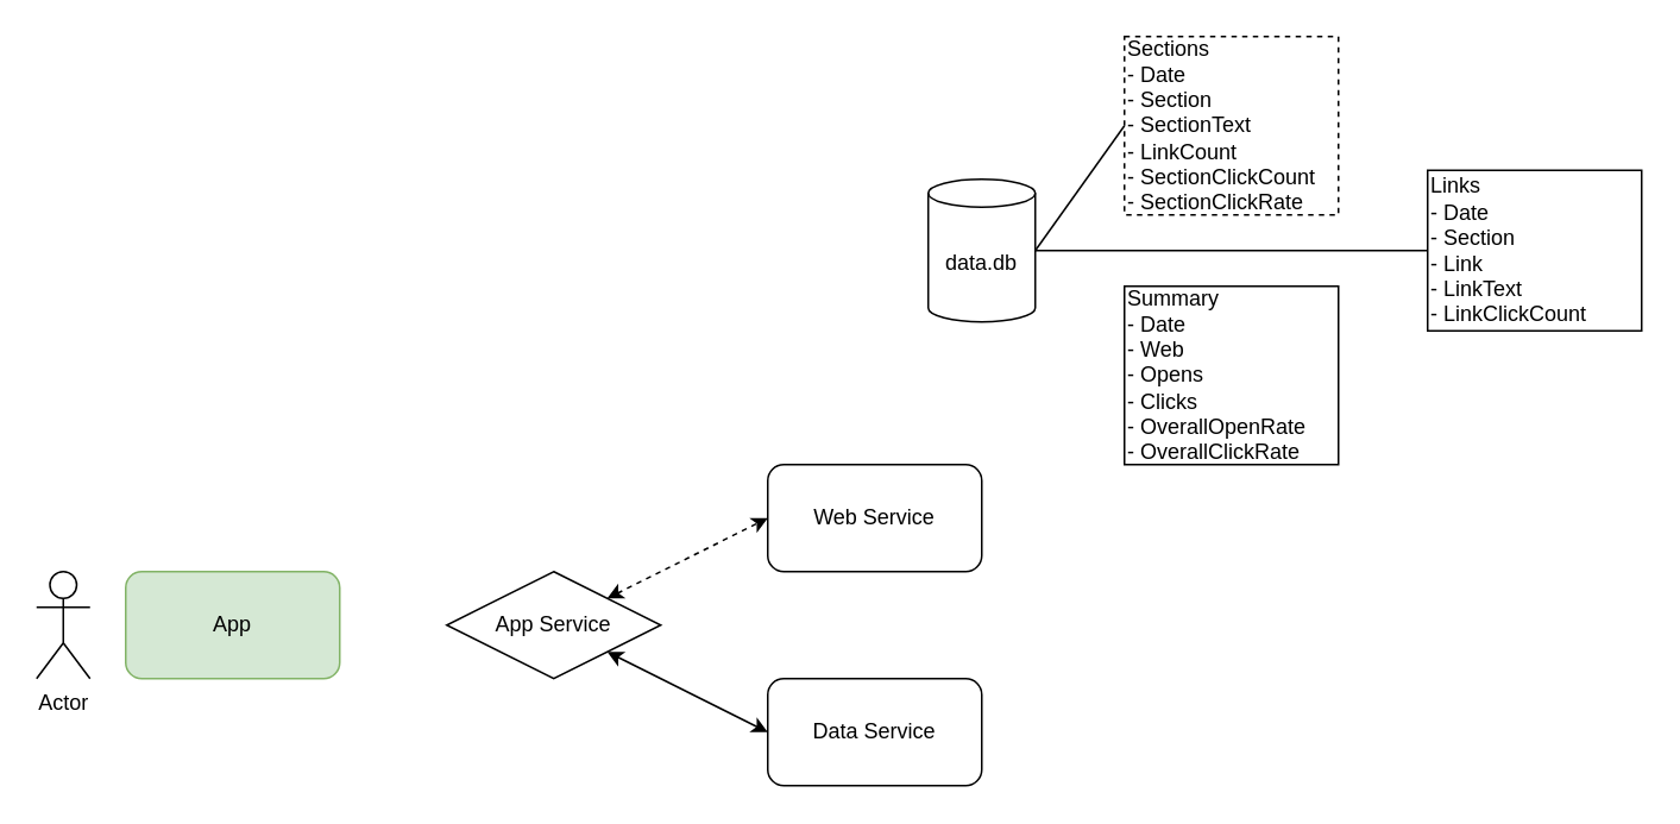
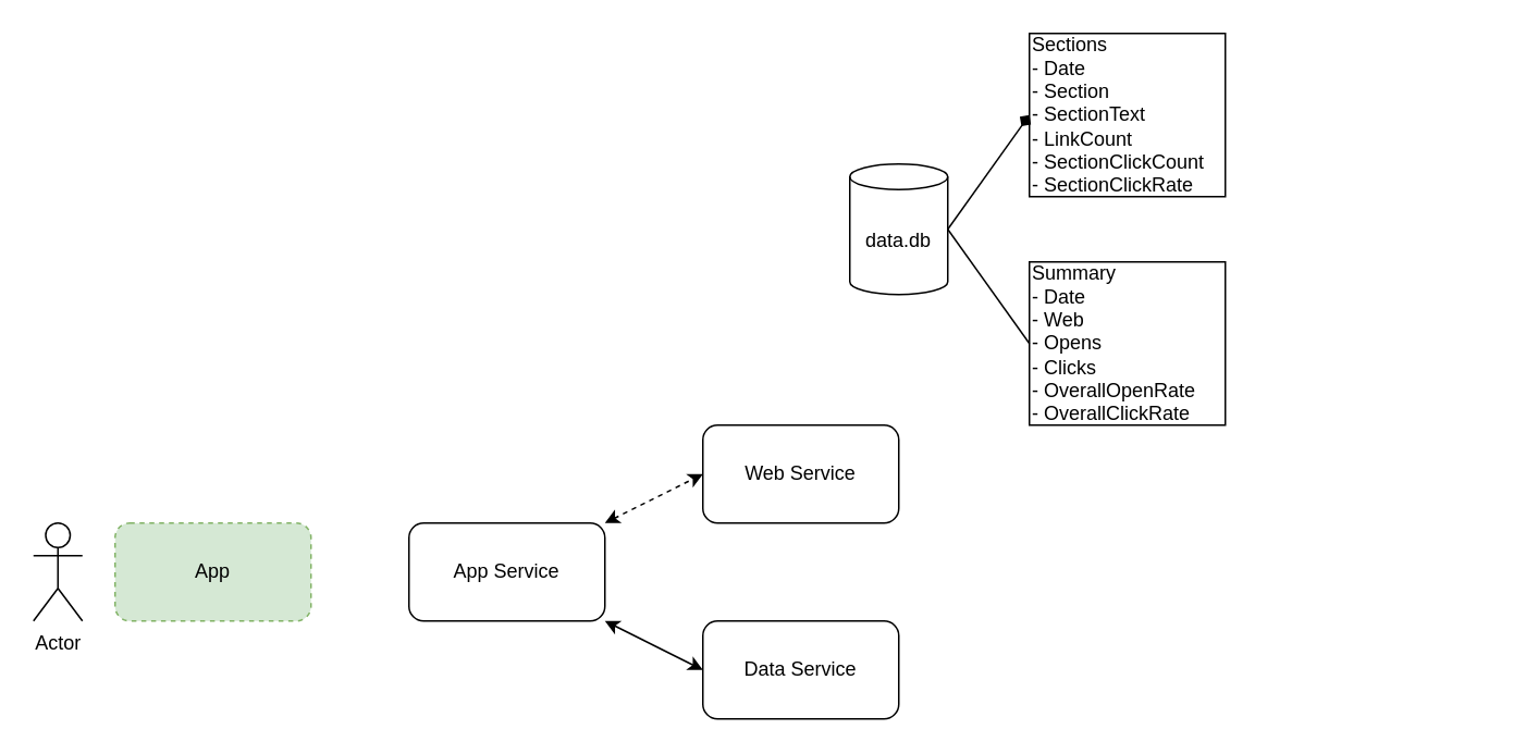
- <mxCell id="8" value="Sections&lt;br&gt;- Date&lt;br&gt;- Section&lt;br&gt;- SectionText&lt;br&gt;- LinkCount&lt;br&gt;- SectionClickCount&lt;br&gt;- SectionClickRate" style="rounded=0;whiteSpace=wrap;html=1;align=left;dashed=1;" vertex="1" parent="1"><mxGeometry x="630" y="20" width="120" height="100" as="geometry" /></mxCell>
+ <mxCell id="8" value="Sections&lt;br&gt;- Date&lt;br&gt;- Section&lt;br&gt;- SectionText&lt;br&gt;- LinkCount&lt;br&gt;- SectionClickCount&lt;br&gt;- SectionClickRate" style="rounded=0;whiteSpace=wrap;html=1;align=left;" vertex="1" parent="1"><mxGeometry x="630" y="20" width="120" height="100" as="geometry" /></mxCell>
- <mxCell id="9" value="" style="endArrow=none;html=1;exitX=1;exitY=0.5;exitDx=0;exitDy=0;exitPerimeter=0;entryX=0;entryY=0.5;entryDx=0;entryDy=0;" edge="1" parent="1" source="5" target="8"><mxGeometry width="50" height="50" relative="1" as="geometry"><mxPoint x="630" y="190" as="sourcePoint" /><mxPoint x="680" y="140" as="targetPoint" /></mxGeometry></mxCell>
+ <mxCell id="9" value="" style="endArrow=diamond;html=1;exitX=1;exitY=0.5;exitDx=0;exitDy=0;exitPerimeter=0;entryX=0;entryY=0.5;entryDx=0;entryDy=0;" edge="1" parent="1" source="5" target="8"><mxGeometry width="50" height="50" relative="1" as="geometry"><mxPoint x="630" y="190" as="sourcePoint" /><mxPoint x="680" y="140" as="targetPoint" /></mxGeometry></mxCell>
- <mxCell id="7" value="" style="endArrow=none;html=1;exitX=1;exitY=0.5;exitDx=0;exitDy=0;exitPerimeter=0;entryX=0;entryY=0.5;entryDx=0;entryDy=0;" edge="1" parent="1" source="5" target="6"><mxGeometry width="50" height="50" relative="1" as="geometry"><mxPoint x="640" y="160" as="sourcePoint" /><mxPoint x="690" y="110" as="targetPoint" /></mxGeometry></mxCell>
- <mxCell id="6" value="Links&lt;br&gt;- Date&lt;br&gt;- Section&lt;br&gt;- Link&lt;br&gt;- LinkText&lt;br&gt;- LinkClickCount" style="rounded=0;whiteSpace=wrap;html=1;align=left;" vertex="1" parent="1"><mxGeometry x="800" y="95" width="120" height="90" as="geometry" /></mxCell>
+ <mxCell id="11" value="" style="endArrow=none;html=1;entryX=1;entryY=0.5;entryDx=0;entryDy=0;entryPerimeter=0;exitX=0;exitY=0.5;exitDx=0;exitDy=0;" edge="1" parent="1" source="10" target="5"><mxGeometry width="50" height="50" relative="1" as="geometry"><mxPoint x="540" y="210" as="sourcePoint" /><mxPoint x="590" y="160" as="targetPoint" /></mxGeometry></mxCell>
- <mxCell id="3" value="&lt;font color=&quot;#000000&quot;&gt;App&lt;/font&gt;" style="rounded=1;whiteSpace=wrap;html=1;fillColor=#d5e8d4;strokeColor=#82b366;" vertex="1" parent="1"><mxGeometry x="70" y="320" width="120" height="60" as="geometry" /></mxCell>
+ <mxCell id="3" value="&lt;font color=&quot;#000000&quot;&gt;App&lt;/font&gt;" style="rounded=1;whiteSpace=wrap;html=1;fillColor=#d5e8d4;strokeColor=#82b366;dashed=1;" vertex="1" parent="1"><mxGeometry x="70" y="320" width="120" height="60" as="geometry" /></mxCell>
- <mxCell id="2" value="App Service" style="rhombus;whiteSpace=wrap;html=1;" vertex="1" parent="1"><mxGeometry x="250" y="320" width="120" height="60" as="geometry" /></mxCell>
+ <mxCell id="2" value="App Service" style="rounded=1;whiteSpace=wrap;html=1;" vertex="1" parent="1"><mxGeometry x="250" y="320" width="120" height="60" as="geometry" /></mxCell>
